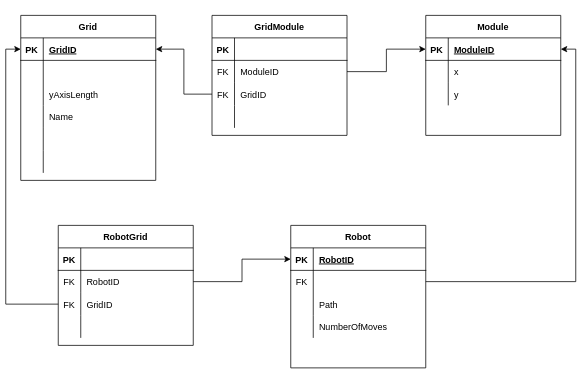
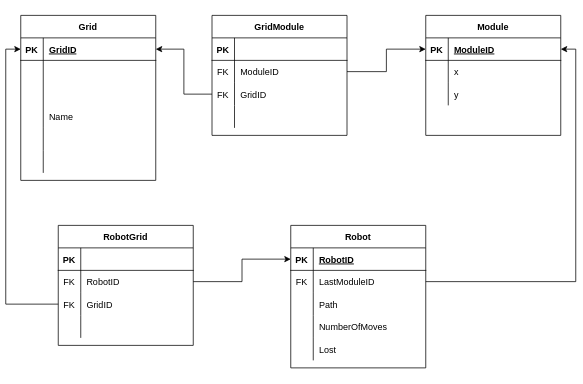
- <mxCell id="38" value="yAxisLength" style="shape=partialRectangle;connectable=0;fillColor=none;top=0;left=0;bottom=0;right=0;align=left;spacingLeft=6;overflow=hidden;" vertex="1" parent="36"><mxGeometry x="30" width="150" height="30" as="geometry" /></mxCell>
+ <mxCell id="8" value="LastModuleID" style="shape=partialRectangle;connectable=0;fillColor=none;top=0;left=0;bottom=0;right=0;align=left;spacingLeft=6;overflow=hidden;" vertex="1" parent="6"><mxGeometry x="30" width="150" height="30" as="geometry" /></mxCell>
+ <mxCell id="17" value="Lost" style="shape=partialRectangle;connectable=0;fillColor=none;top=0;left=0;bottom=0;right=0;align=left;spacingLeft=6;overflow=hidden;" vertex="1" parent="15"><mxGeometry x="30" width="150" height="30" as="geometry" /></mxCell>
